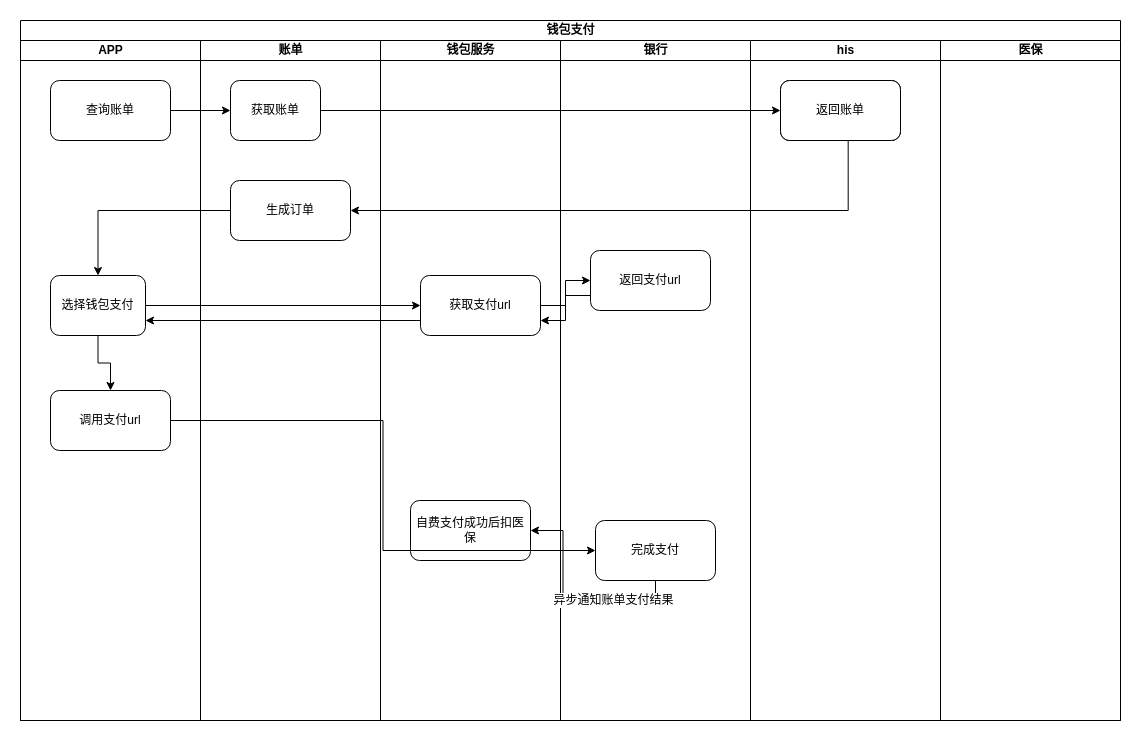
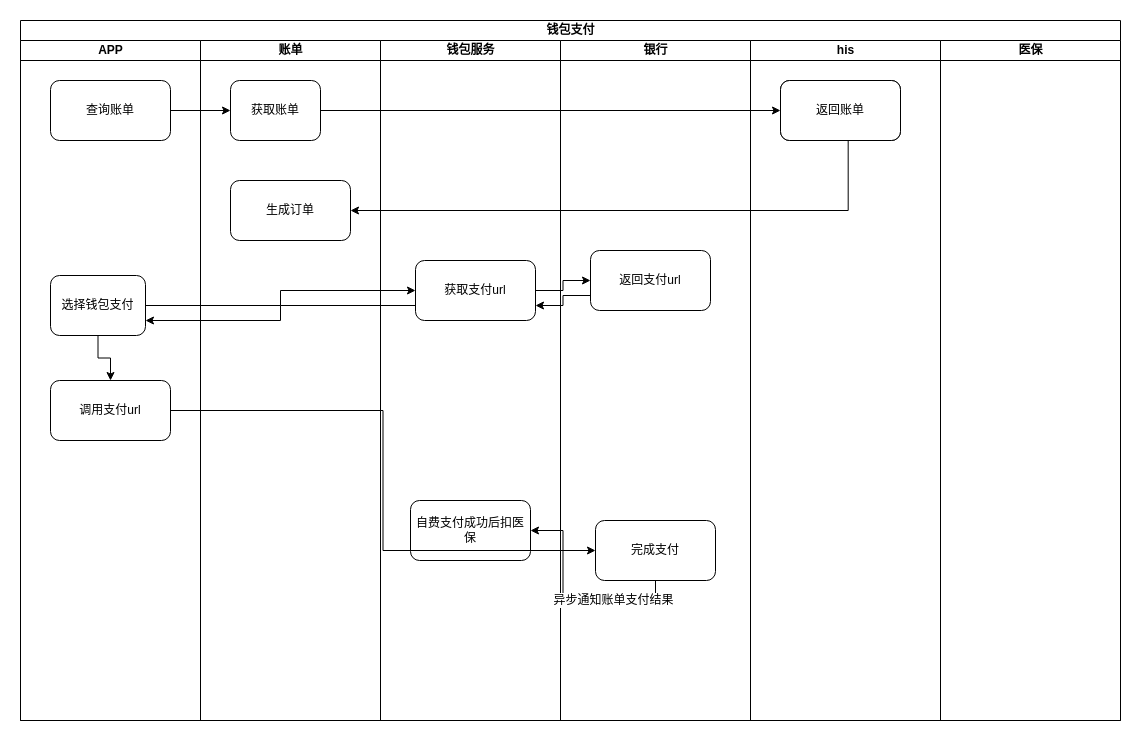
- <mxCell id="20" style="edgeStyle=orthogonalEdgeStyle;rounded=0;orthogonalLoop=1;jettySize=auto;html=1;exitX=0;exitY=0.5;exitDx=0;exitDy=0;" edge="1" parent="2" source="10" target="6"><mxGeometry relative="1" as="geometry" /></mxCell>
- <mxCell id="12" value="获取支付url" style="rounded=1;whiteSpace=wrap;html=1;" vertex="1" parent="11"><mxGeometry x="40" y="235" width="120" height="60" as="geometry" /></mxCell>
+ <mxCell id="12" value="获取支付url" style="rounded=1;whiteSpace=wrap;html=1;" vertex="1" parent="11"><mxGeometry x="35" y="220" width="120" height="60" as="geometry" /></mxCell>
- <mxCell id="7" value="调用支付url" style="rounded=1;whiteSpace=wrap;html=1;" vertex="1" parent="3"><mxGeometry x="30" y="350" width="120" height="60" as="geometry" /></mxCell>
+ <mxCell id="7" value="调用支付url" style="rounded=1;whiteSpace=wrap;html=1;" vertex="1" parent="3"><mxGeometry x="30" y="340" width="120" height="60" as="geometry" /></mxCell>
